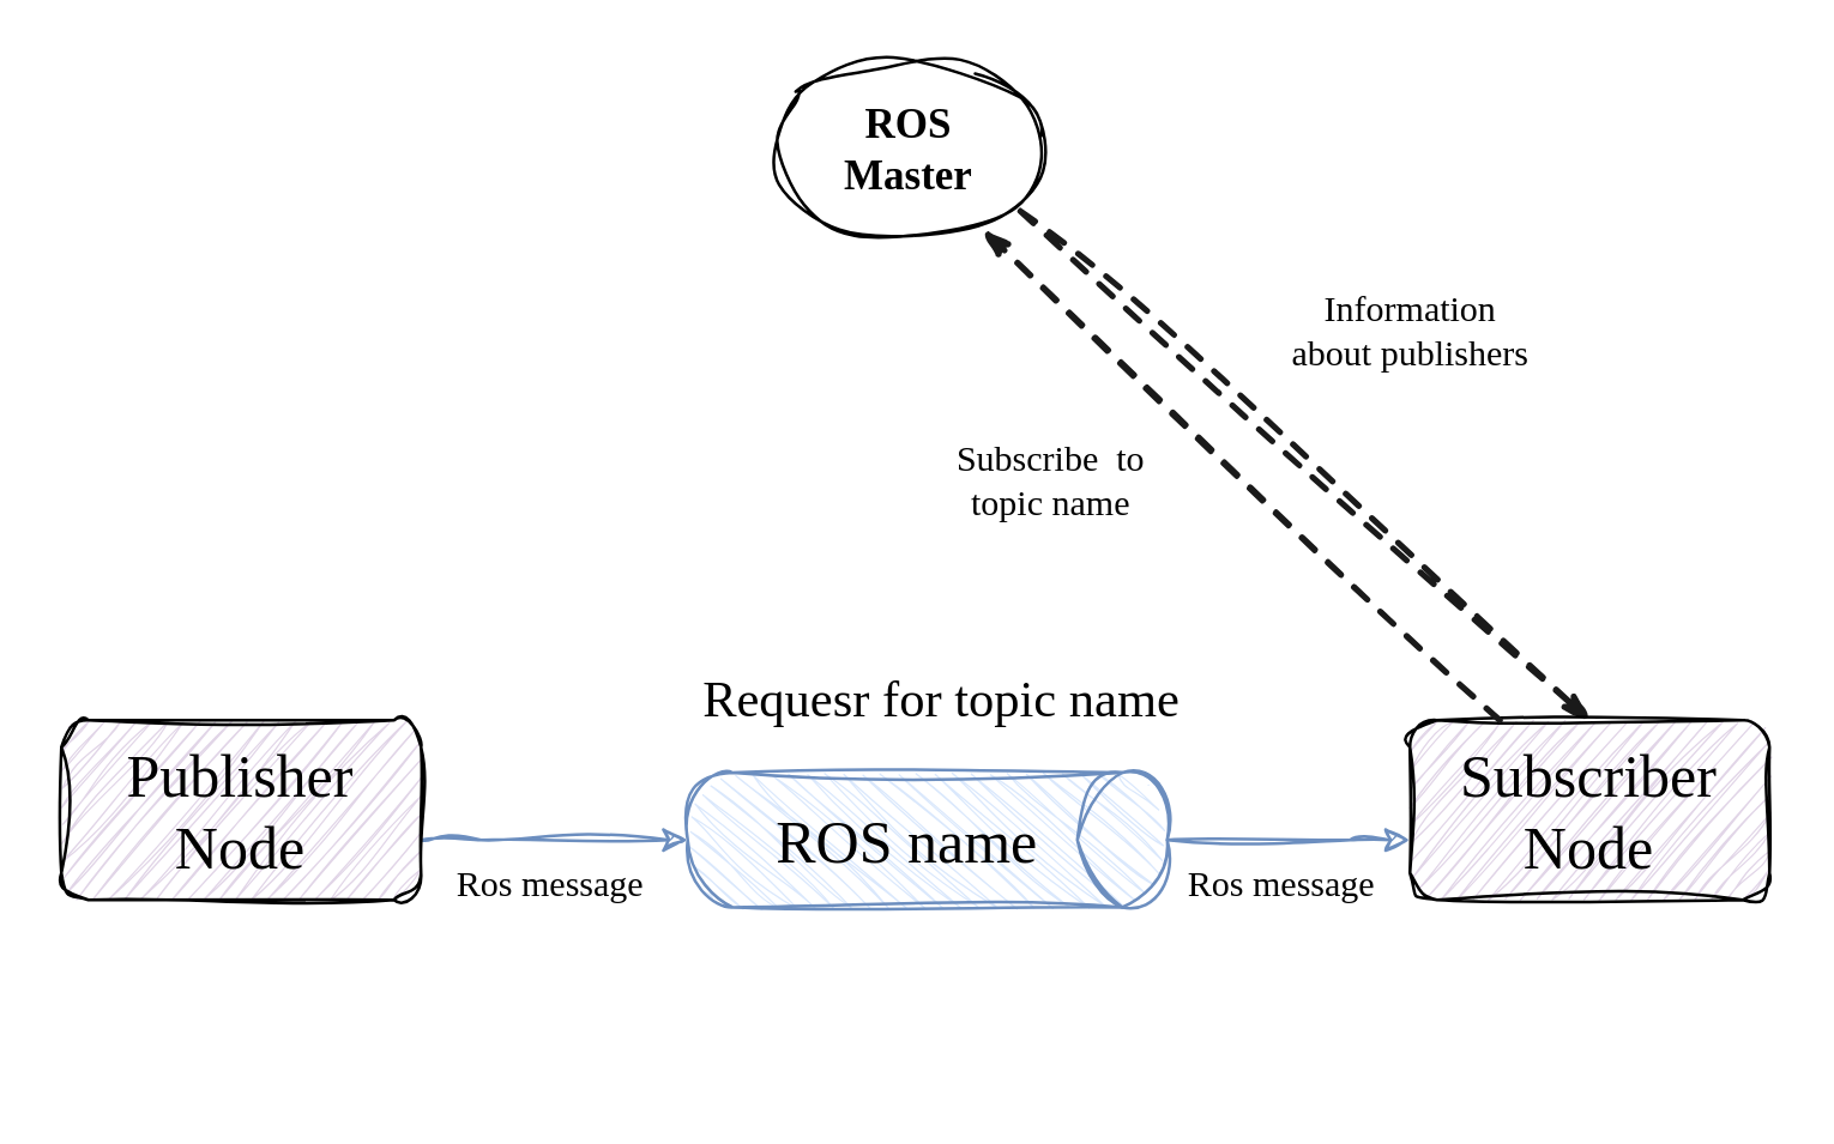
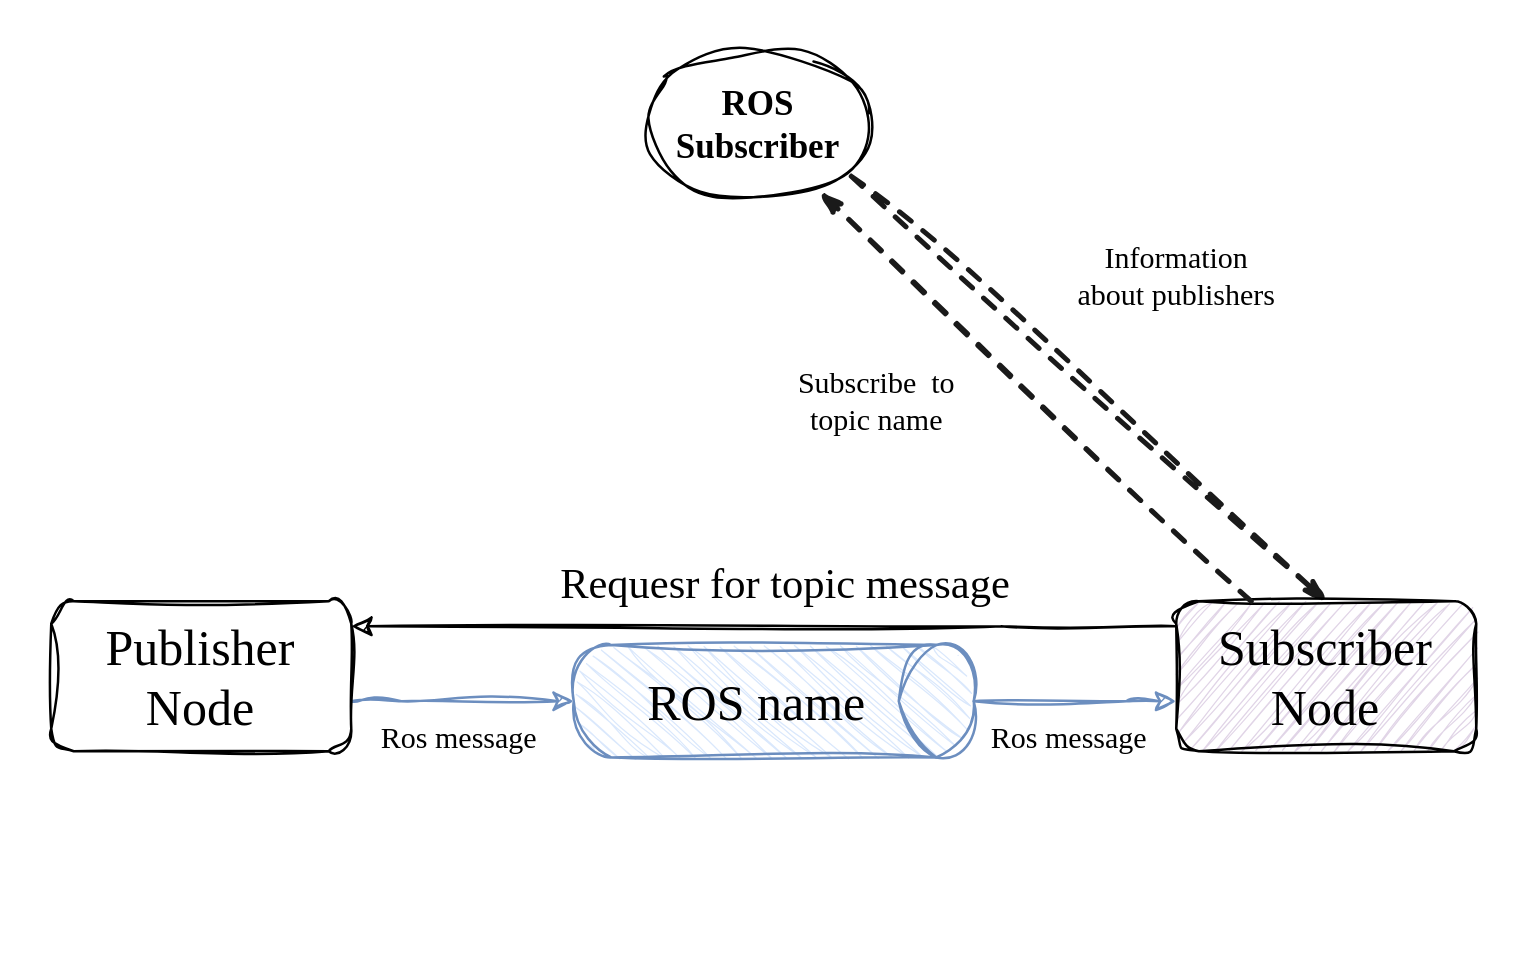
- <mxCell id="3" value="ROS &lt;br style=&quot;font-size: 14px;&quot;&gt;Master" style="ellipse;whiteSpace=wrap;html=1;rounded=0;shadow=0;comic=0;labelBackgroundColor=none;strokeWidth=1;fontFamily=Verdana;fontSize=14;align=center;fontStyle=1;sketch=1;curveFitting=1;jiggle=2;" parent="1" vertex="1"><mxGeometry x="257.5" y="20" width="90" height="60" as="geometry" /></mxCell>
+ <mxCell id="3" value="ROS &lt;br style=&quot;font-size: 14px;&quot;&gt;Subscriber" style="ellipse;whiteSpace=wrap;html=1;rounded=0;shadow=0;comic=0;labelBackgroundColor=none;strokeWidth=1;fontFamily=Verdana;fontSize=14;align=center;fontStyle=1;sketch=1;curveFitting=1;jiggle=2;" parent="1" vertex="1"><mxGeometry x="257.5" y="20" width="90" height="60" as="geometry" /></mxCell>
- <mxCell id="12" value="Requesr for topic name" style="text;strokeColor=none;align=center;fillColor=none;html=1;verticalAlign=middle;whiteSpace=wrap;rounded=0;fontSize=17;fontFamily=Architects Daughter;" vertex="1" parent="1"><mxGeometry x="179" y="219" width="270" height="30" as="geometry" /></mxCell>
+ <mxCell id="12" value="Requesr for topic message" style="text;strokeColor=none;align=center;fillColor=none;html=1;verticalAlign=middle;whiteSpace=wrap;rounded=0;fontSize=17;fontFamily=Architects Daughter;" vertex="1" parent="1"><mxGeometry x="179" y="219" width="270" height="30" as="geometry" /></mxCell>
+ <mxCell id="9" style="edgeStyle=orthogonalEdgeStyle;rounded=0;sketch=1;hachureGap=4;jiggle=2;curveFitting=1;orthogonalLoop=1;jettySize=auto;html=1;fontFamily=Architects Daughter;fontSource=https%3A%2F%2Ffonts.googleapis.com%2Fcss%3Ffamily%3DArchitects%2BDaughter;fontSize=16;" edge="1" parent="1" source="10" target="8"><mxGeometry relative="1" as="geometry"><Array as="points"><mxPoint x="400" y="250" /><mxPoint x="400" y="250" /></Array></mxGeometry></mxCell>
- <mxCell id="8" value="Publisher&lt;br&gt;Node" style="rounded=1;whiteSpace=wrap;html=1;sketch=1;hachureGap=4;jiggle=2;curveFitting=1;fontFamily=Architects Daughter;fontSource=https%3A%2F%2Ffonts.googleapis.com%2Fcss%3Ffamily%3DArchitects%2BDaughter;fontSize=20;fillColor=#e1d5e7;" vertex="1" parent="1"><mxGeometry x="20" y="240" width="120" height="60" as="geometry" /></mxCell>
+ <mxCell id="8" value="Publisher&lt;br&gt;Node" style="rounded=1;whiteSpace=wrap;html=1;sketch=1;hachureGap=4;jiggle=2;curveFitting=1;fontFamily=Architects Daughter;fontSource=https%3A%2F%2Ffonts.googleapis.com%2Fcss%3Ffamily%3DArchitects%2BDaughter;fontSize=20;" vertex="1" parent="1"><mxGeometry x="20" y="240" width="120" height="60" as="geometry" /></mxCell>
